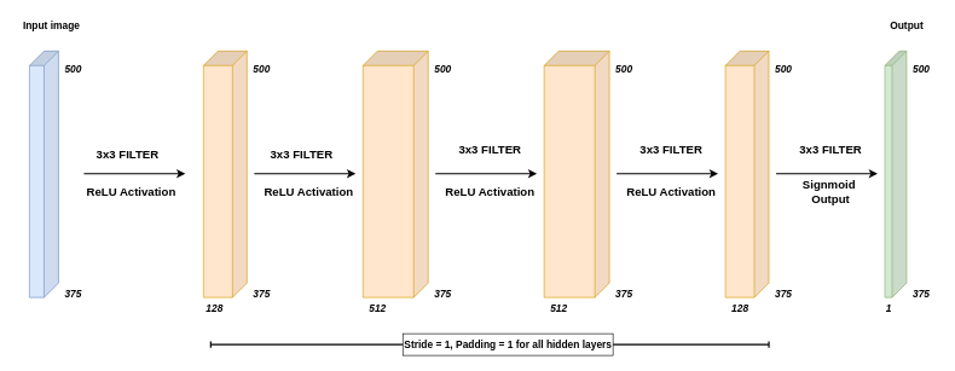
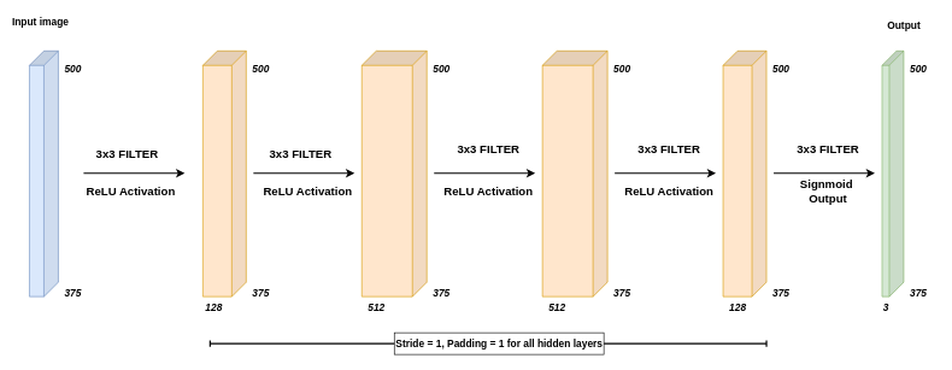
- <mxCell id="40" value="Input image" style="text;html=1;align=center;verticalAlign=middle;resizable=0;points=[];autosize=1;strokeColor=none;fillColor=none;fontSize=14;fontStyle=1" vertex="1" parent="1"><mxGeometry x="20" y="20" width="100" height="30" as="geometry" /></mxCell>
+ <mxCell id="40" value="Input image" style="text;html=1;align=center;verticalAlign=middle;resizable=0;points=[];autosize=1;strokeColor=none;fillColor=none;fontSize=14;fontStyle=1" vertex="1" parent="1"><mxGeometry x="5" y="15" width="100" height="30" as="geometry" /></mxCell>
- <mxCell id="29" value="1" style="text;html=1;align=center;verticalAlign=middle;resizable=0;points=[];autosize=1;strokeColor=none;fillColor=none;fontStyle=3;fontSize=14;" vertex="1" parent="1"><mxGeometry x="1210" y="410" width="30" height="30" as="geometry" /></mxCell>
+ <mxCell id="29" value="3" style="text;html=1;align=center;verticalAlign=middle;resizable=0;points=[];autosize=1;strokeColor=none;fillColor=none;fontStyle=3;fontSize=14;" vertex="1" parent="1"><mxGeometry x="1210" y="410" width="30" height="30" as="geometry" /></mxCell>
- <mxCell id="44" value="Stride = 1, Padding = 1 for all hidden layers" style="text;html=1;align=center;verticalAlign=middle;resizable=0;points=[];autosize=1;fontSize=14;fontStyle=1;strokeColor=default;rounded=0;glass=0;shadow=0;" vertex="1" parent="1"><mxGeometry x="555" y="460" width="290" height="30" as="geometry" /></mxCell>
+ <mxCell id="44" value="Stride = 1, Padding = 1 for all hidden layers" style="text;html=1;align=center;verticalAlign=middle;resizable=0;points=[];autosize=1;fontSize=14;fontStyle=1;strokeColor=default;rounded=0;glass=0;shadow=0;" vertex="1" parent="1"><mxGeometry x="545" y="460" width="290" height="30" as="geometry" /></mxCell>
